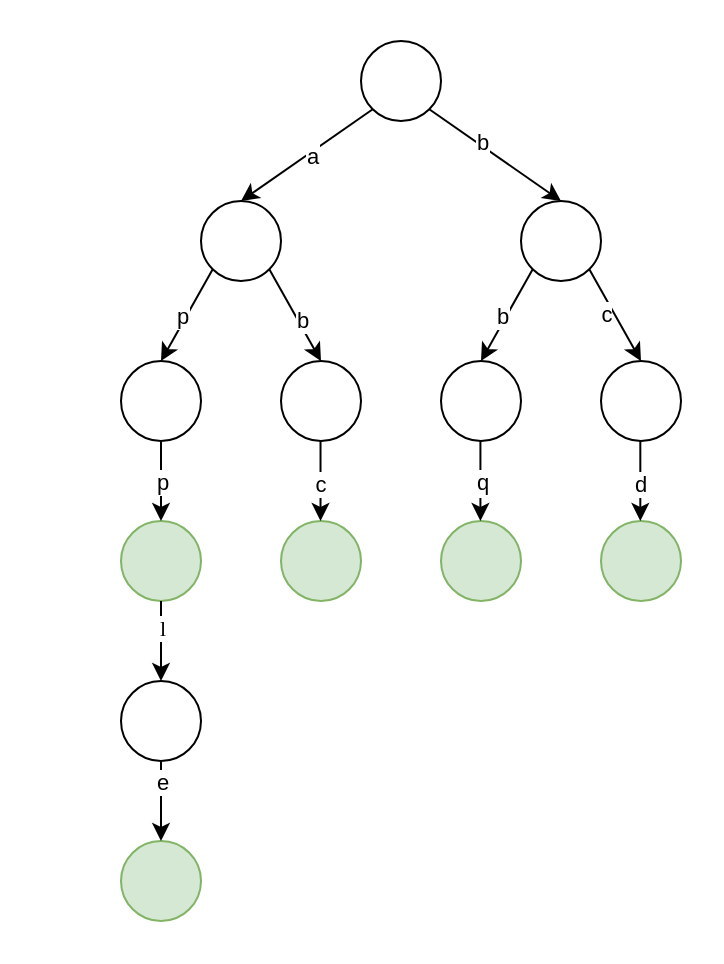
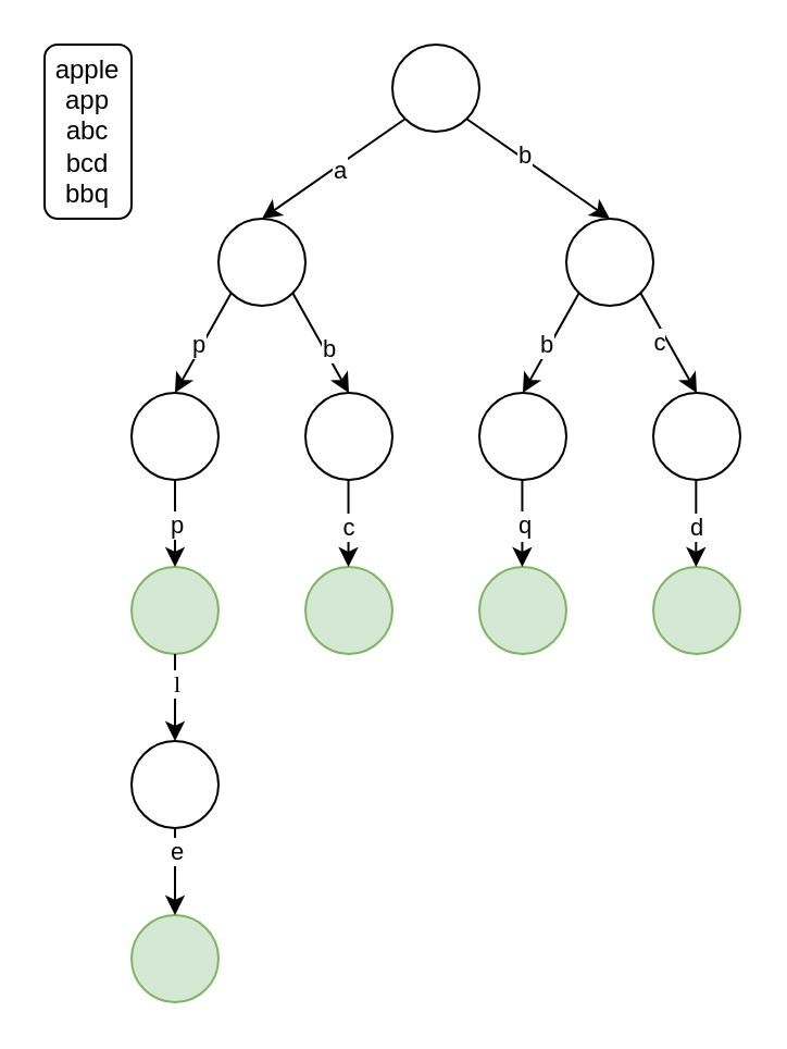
+ <mxCell id="5" value="apple&lt;br&gt;app&lt;br&gt;abc&lt;br&gt;bcd&lt;br&gt;bbq" style="text;html=1;align=center;verticalAlign=middle;whiteSpace=wrap;rounded=1;strokeColor=#000000;glass=0;" parent="1" vertex="1"><mxGeometry y="20" width="40" height="80" as="geometry" x="20" /></mxCell>
